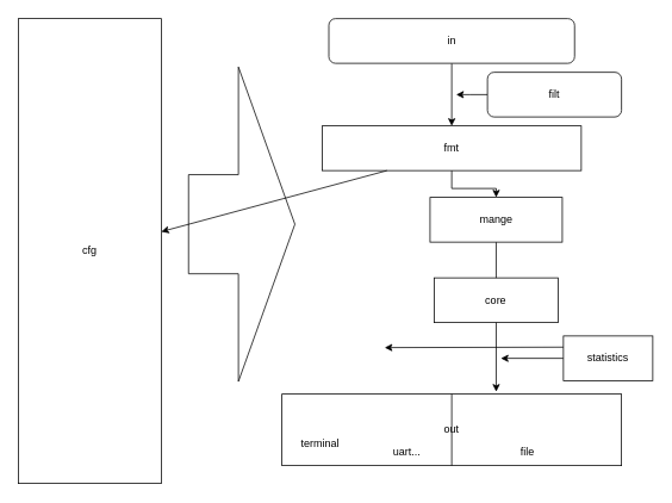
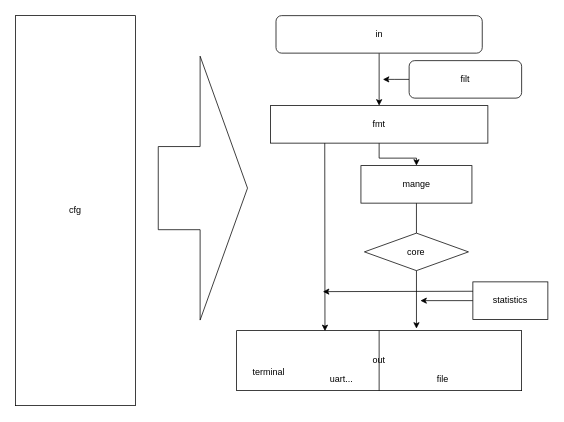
- <mxCell id="20" value="" style="endArrow=classic;html=1;rounded=0;exitX=0.25;exitY=1;exitDx=0;exitDy=0;" edge="1" parent="1" source="12" target="2"><mxGeometry width="50" height="50" relative="1" as="geometry"><mxPoint x="440" y="270" as="sourcePoint" /><mxPoint x="490" y="220" as="targetPoint" /></mxGeometry></mxCell>
+ <mxCell id="20" value="" style="endArrow=classic;html=1;rounded=0;exitX=0.25;exitY=1;exitDx=0;exitDy=0;entryX=0.31;entryY=0.008;entryDx=0;entryDy=0;entryPerimeter=0;" edge="1" parent="1" source="12" target="4"><mxGeometry width="50" height="50" relative="1" as="geometry"><mxPoint x="440" y="270" as="sourcePoint" /><mxPoint x="490" y="220" as="targetPoint" /></mxGeometry></mxCell>
- <mxCell id="3" value="core" style="rounded=0;whiteSpace=wrap;html=1;" parent="1" vertex="1"><mxGeometry x="485.38" y="310" width="138.75" height="50" as="geometry" /></mxCell>
+ <mxCell id="3" value="core" style="rhombus;whiteSpace=wrap;html=1;" parent="1" vertex="1"><mxGeometry x="485.38" y="310" width="138.75" height="50" as="geometry" /></mxCell>
